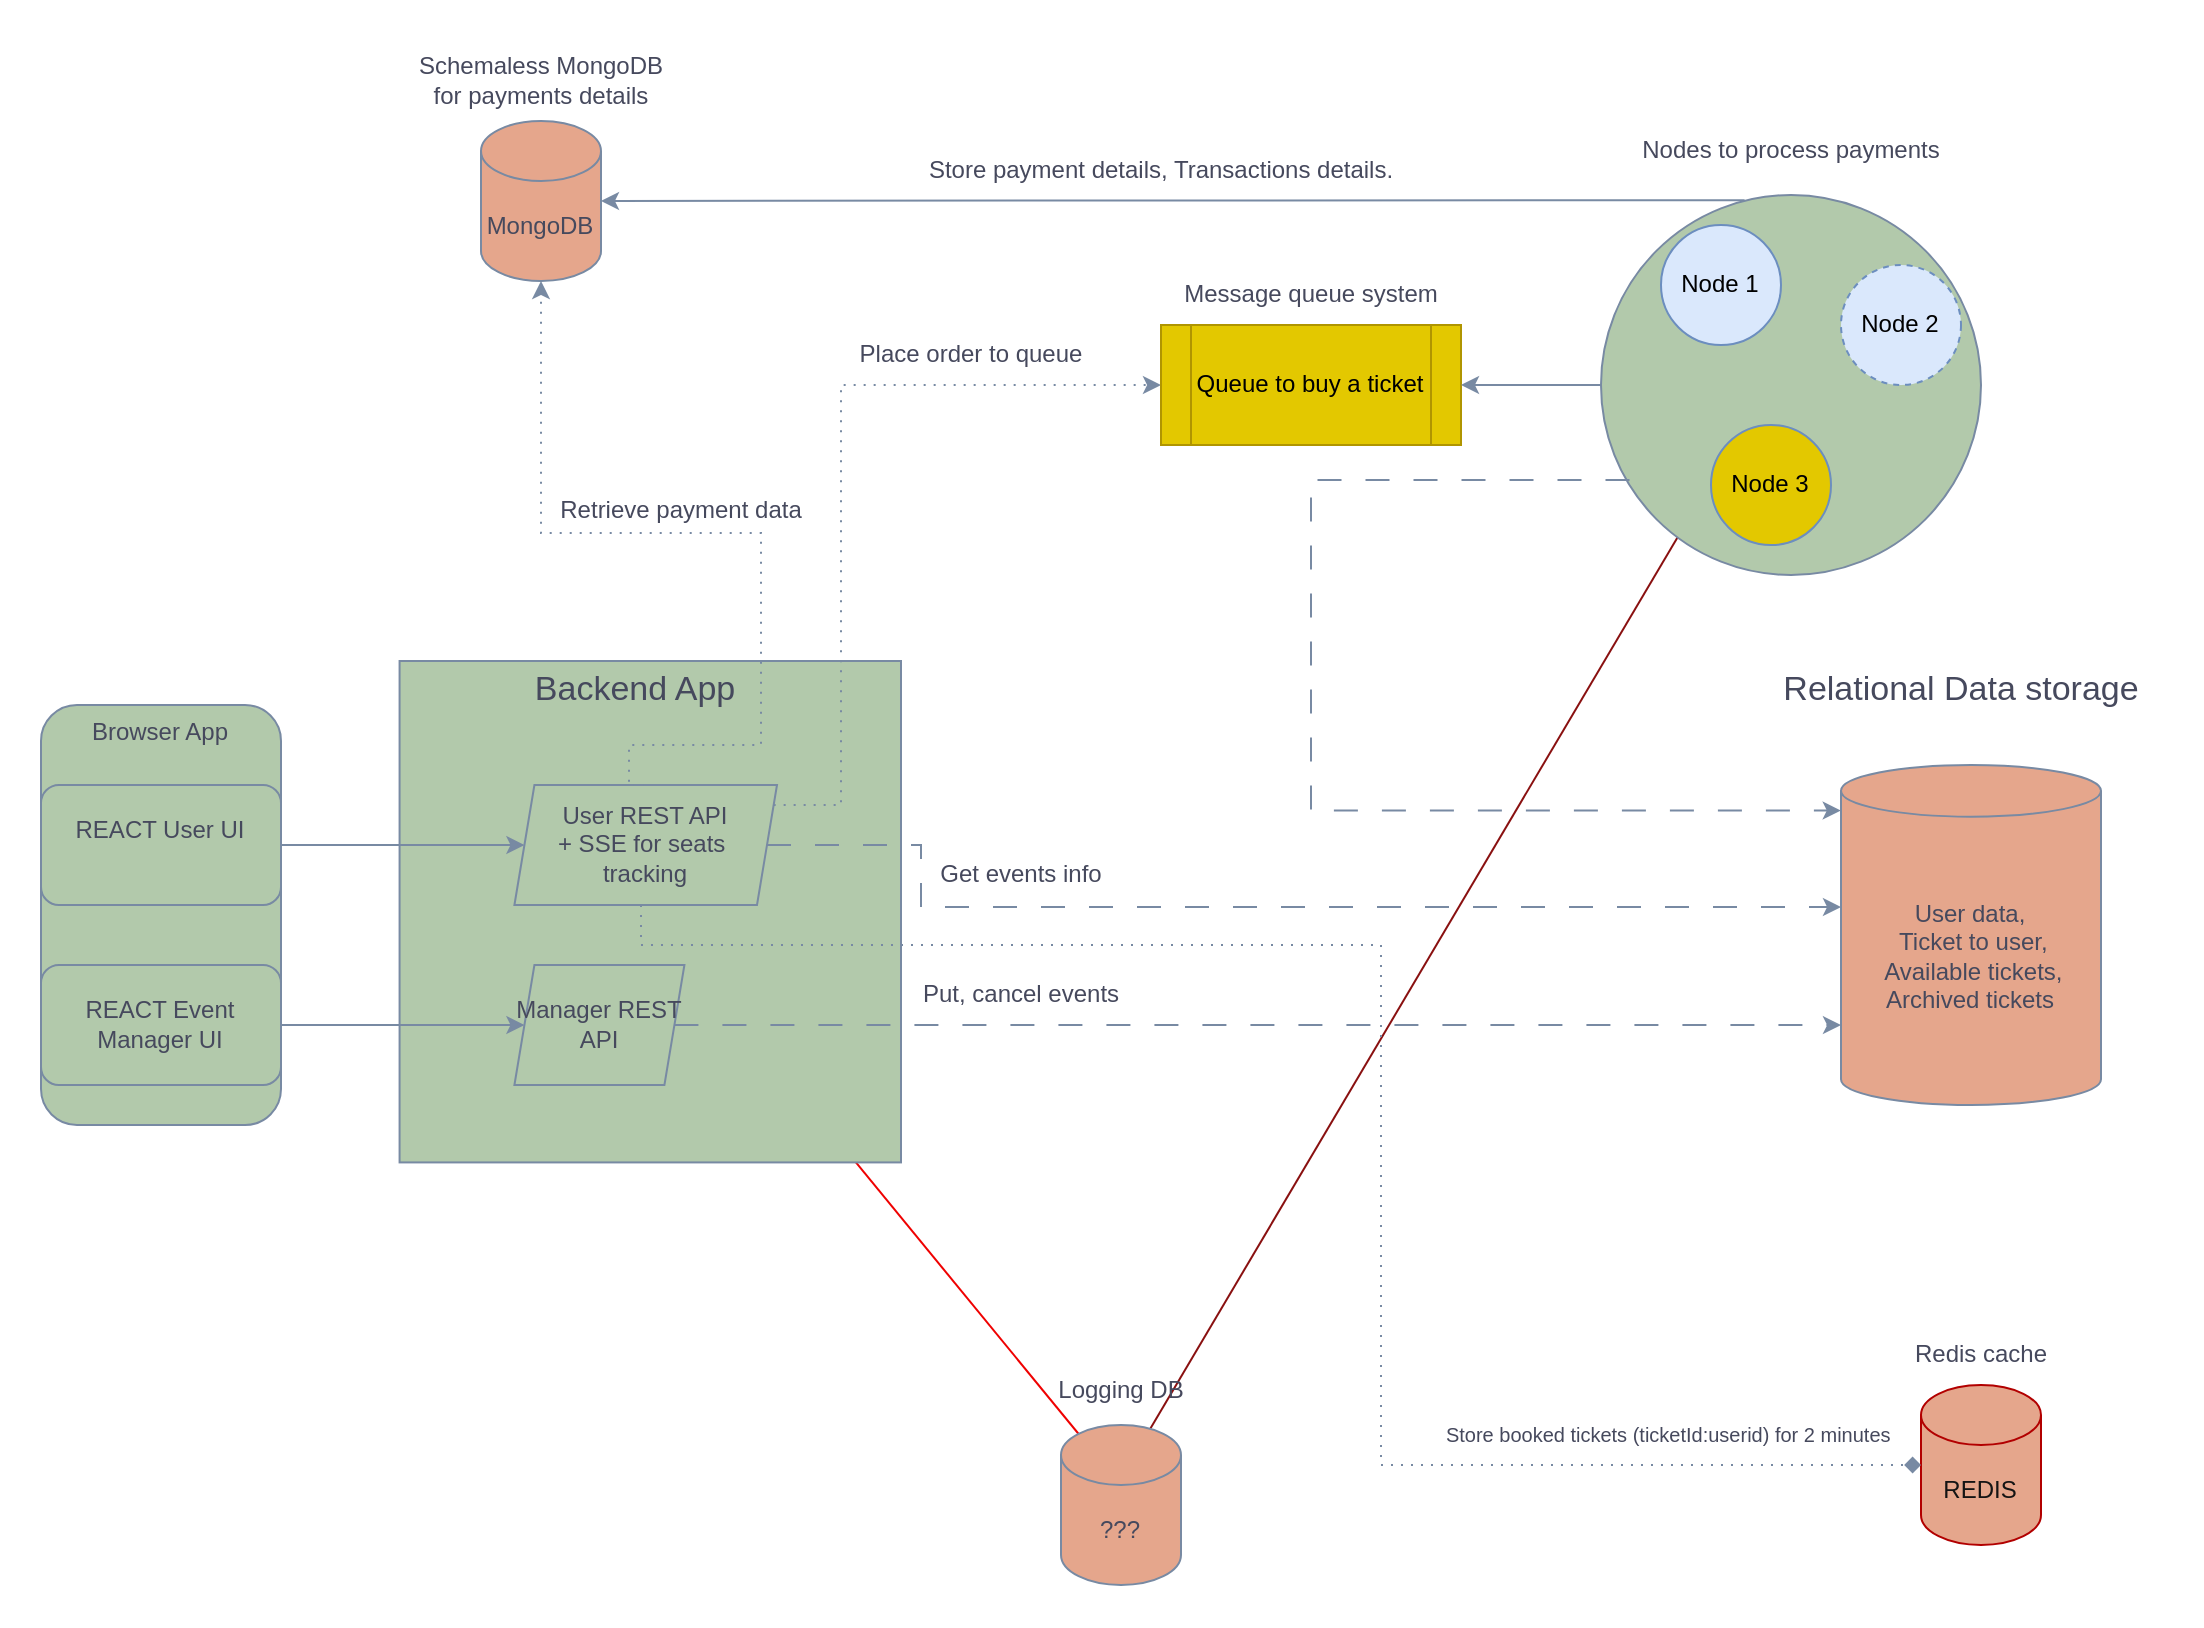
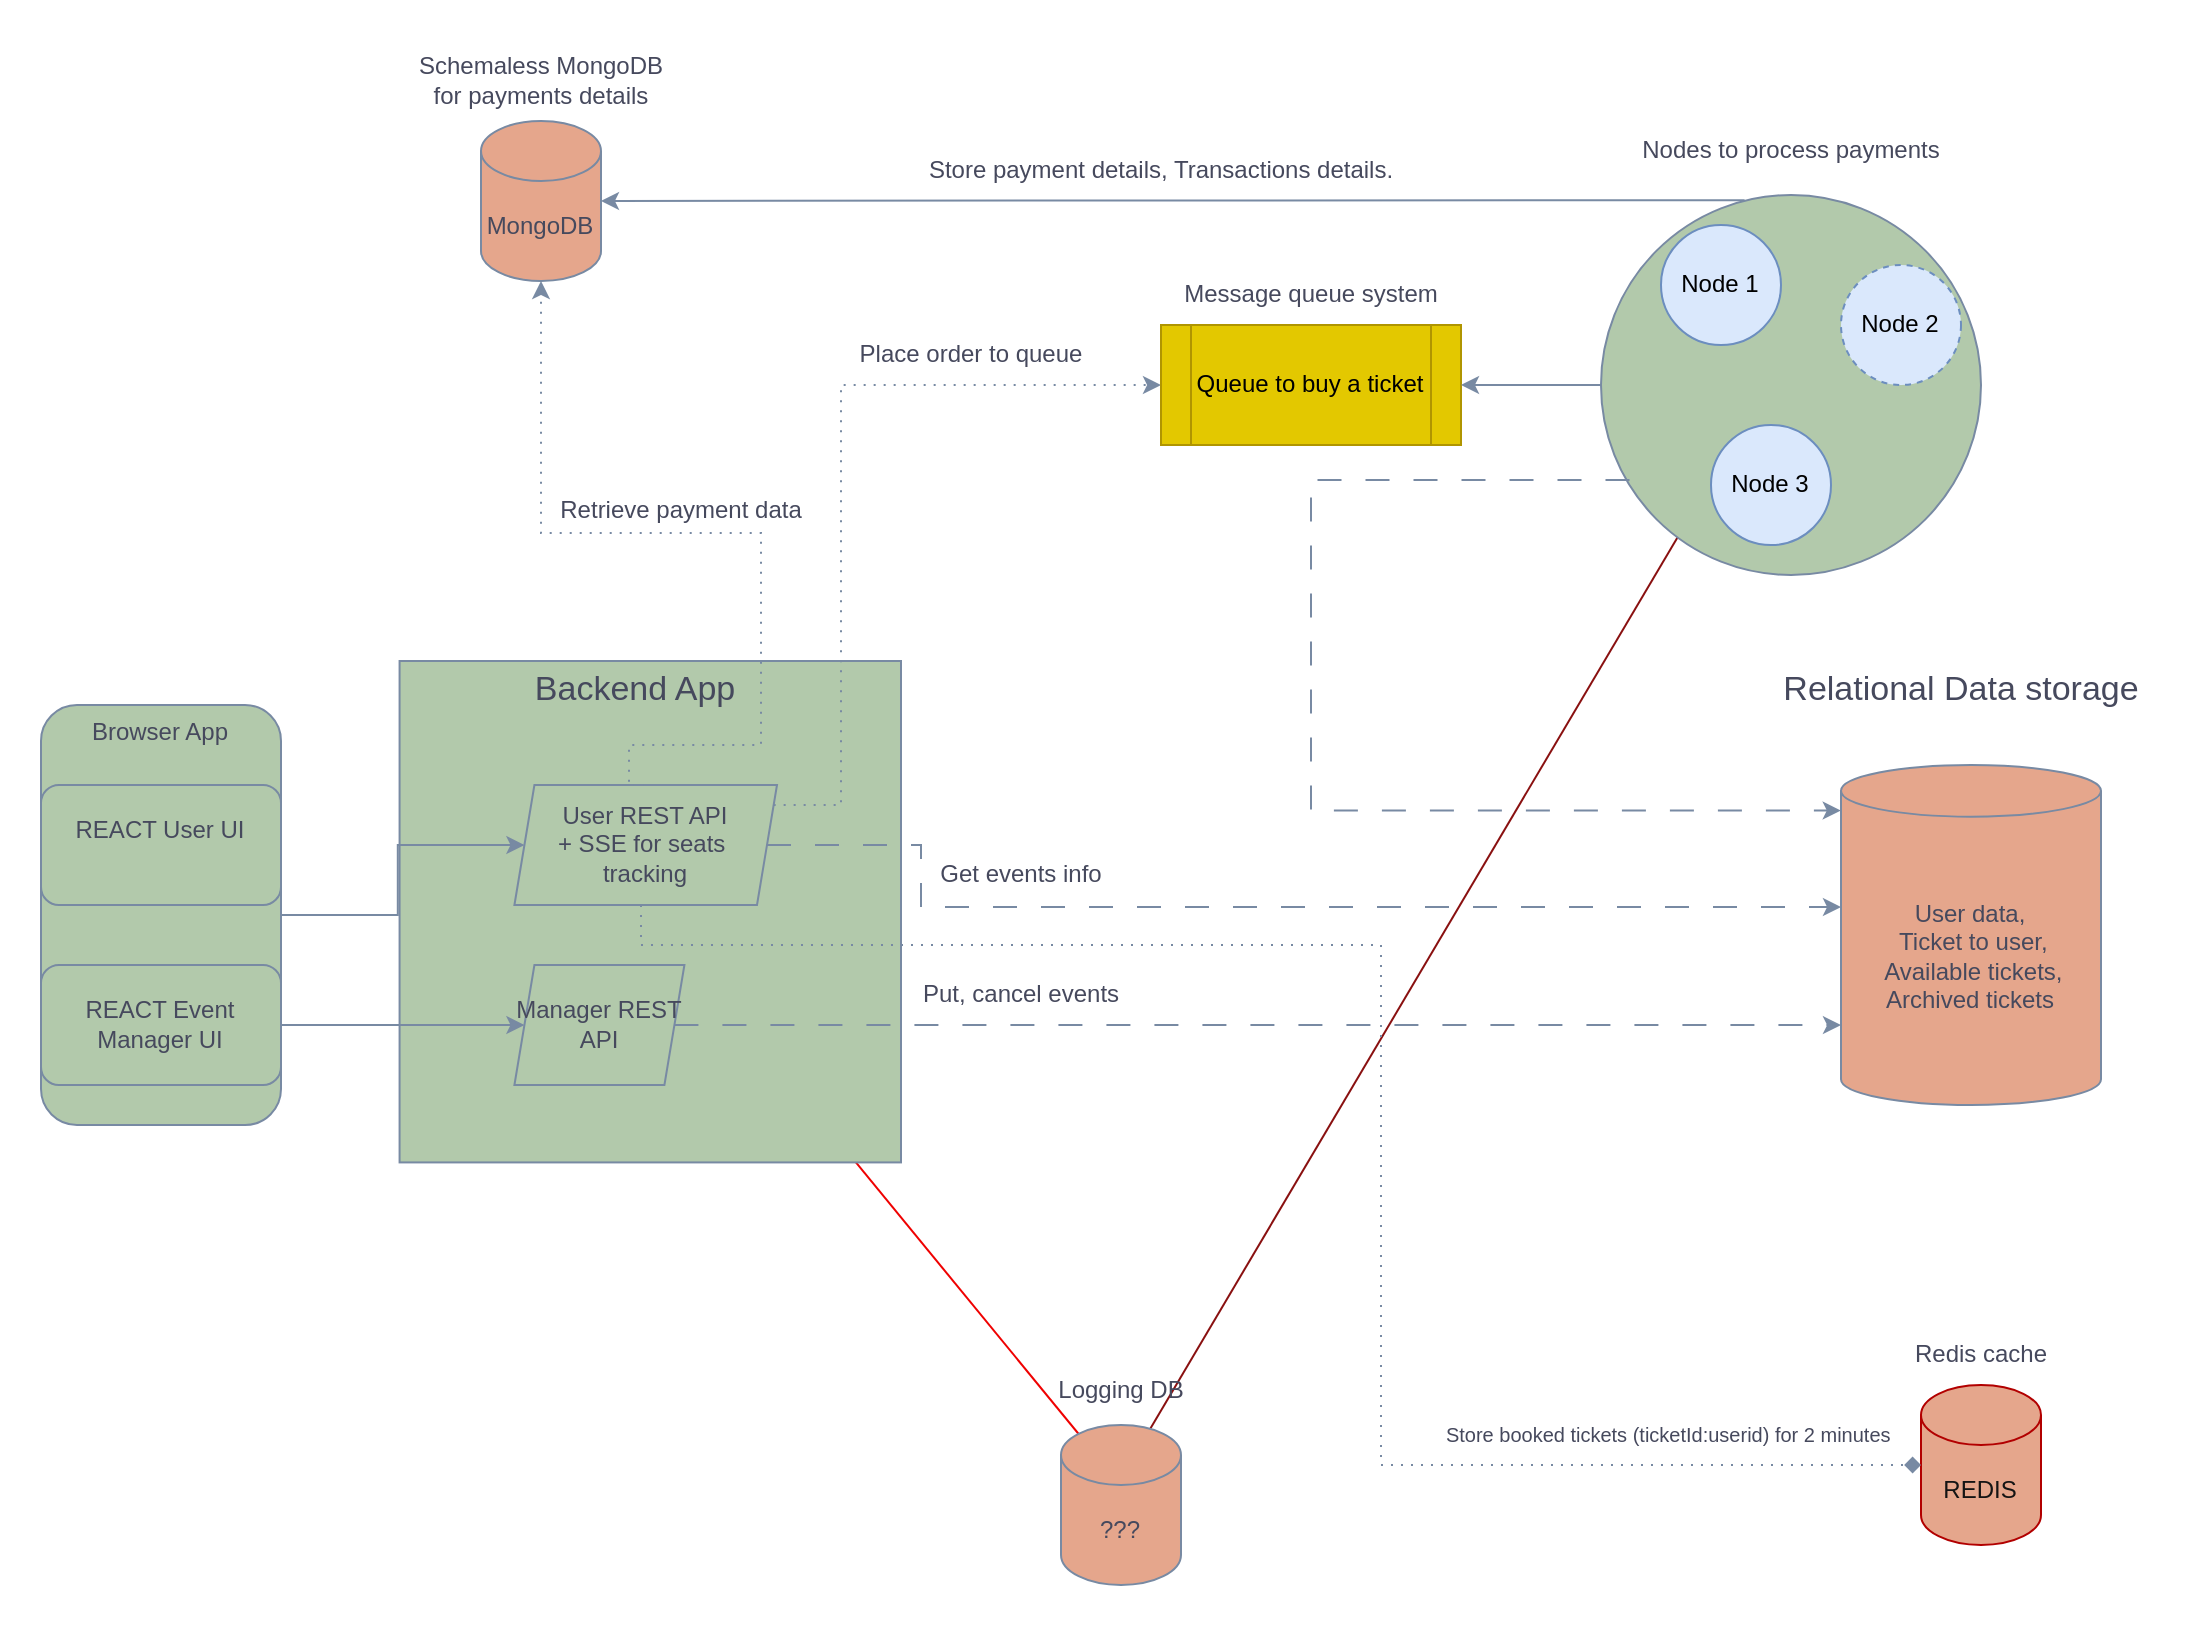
- <mxCell id="31" value="Node 3" style="ellipse;whiteSpace=wrap;html=1;aspect=fixed;labelBackgroundColor=none;fillColor=#e3c800;strokeColor=#6c8ebf;" vertex="1" parent="27"><mxGeometry x="55" y="115" width="60" height="60" as="geometry" /></mxCell>
+ <mxCell id="31" value="Node 3" style="ellipse;whiteSpace=wrap;html=1;aspect=fixed;labelBackgroundColor=none;fillColor=#dae8fc;strokeColor=#6c8ebf;" vertex="1" parent="27"><mxGeometry x="55" y="115" width="60" height="60" as="geometry" /></mxCell>
- <mxCell id="41" value="" style="edgeStyle=orthogonalEdgeStyle;rounded=0;orthogonalLoop=1;jettySize=auto;html=1;entryX=1;entryY=0.5;entryDx=0;entryDy=0;endArrow=none;endFill=0;startArrow=classic;startFill=1;labelBackgroundColor=none;strokeColor=#788AA3;fontColor=default;" edge="1" parent="1" source="14" target="20"><mxGeometry relative="1" as="geometry"><mxPoint x="180" y="422" as="targetPoint" /></mxGeometry></mxCell>
+ <mxCell id="41" value="" style="edgeStyle=orthogonalEdgeStyle;rounded=0;orthogonalLoop=1;jettySize=auto;html=1;endArrow=none;endFill=0;startArrow=classic;startFill=1;labelBackgroundColor=none;strokeColor=#788AA3;fontColor=default;" edge="1" parent="1" source="14" target="19"><mxGeometry relative="1" as="geometry"><mxPoint x="180" y="422" as="targetPoint" /></mxGeometry></mxCell>
